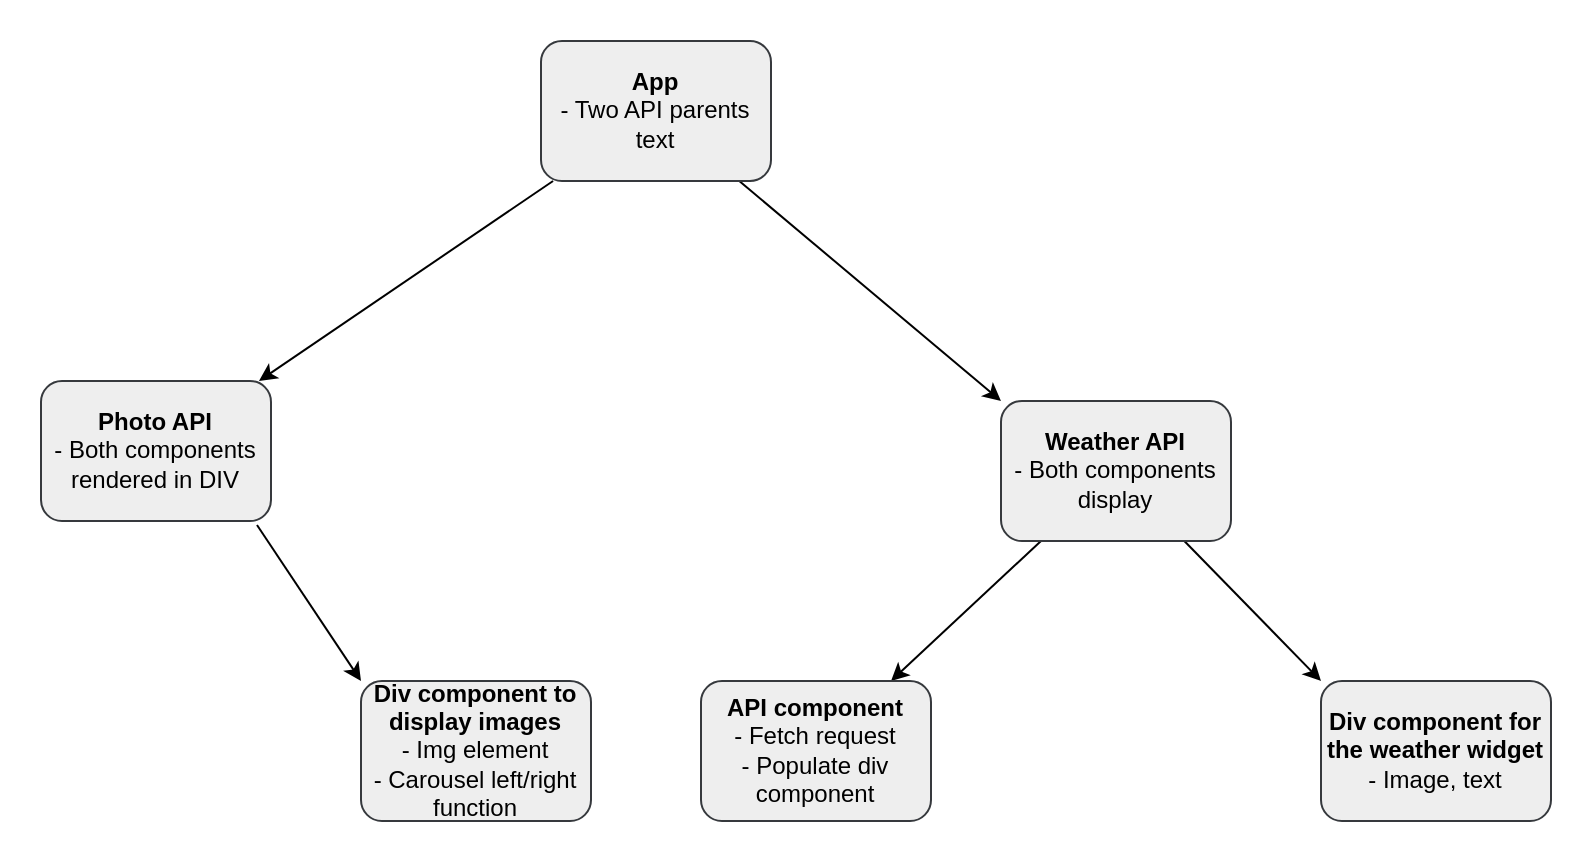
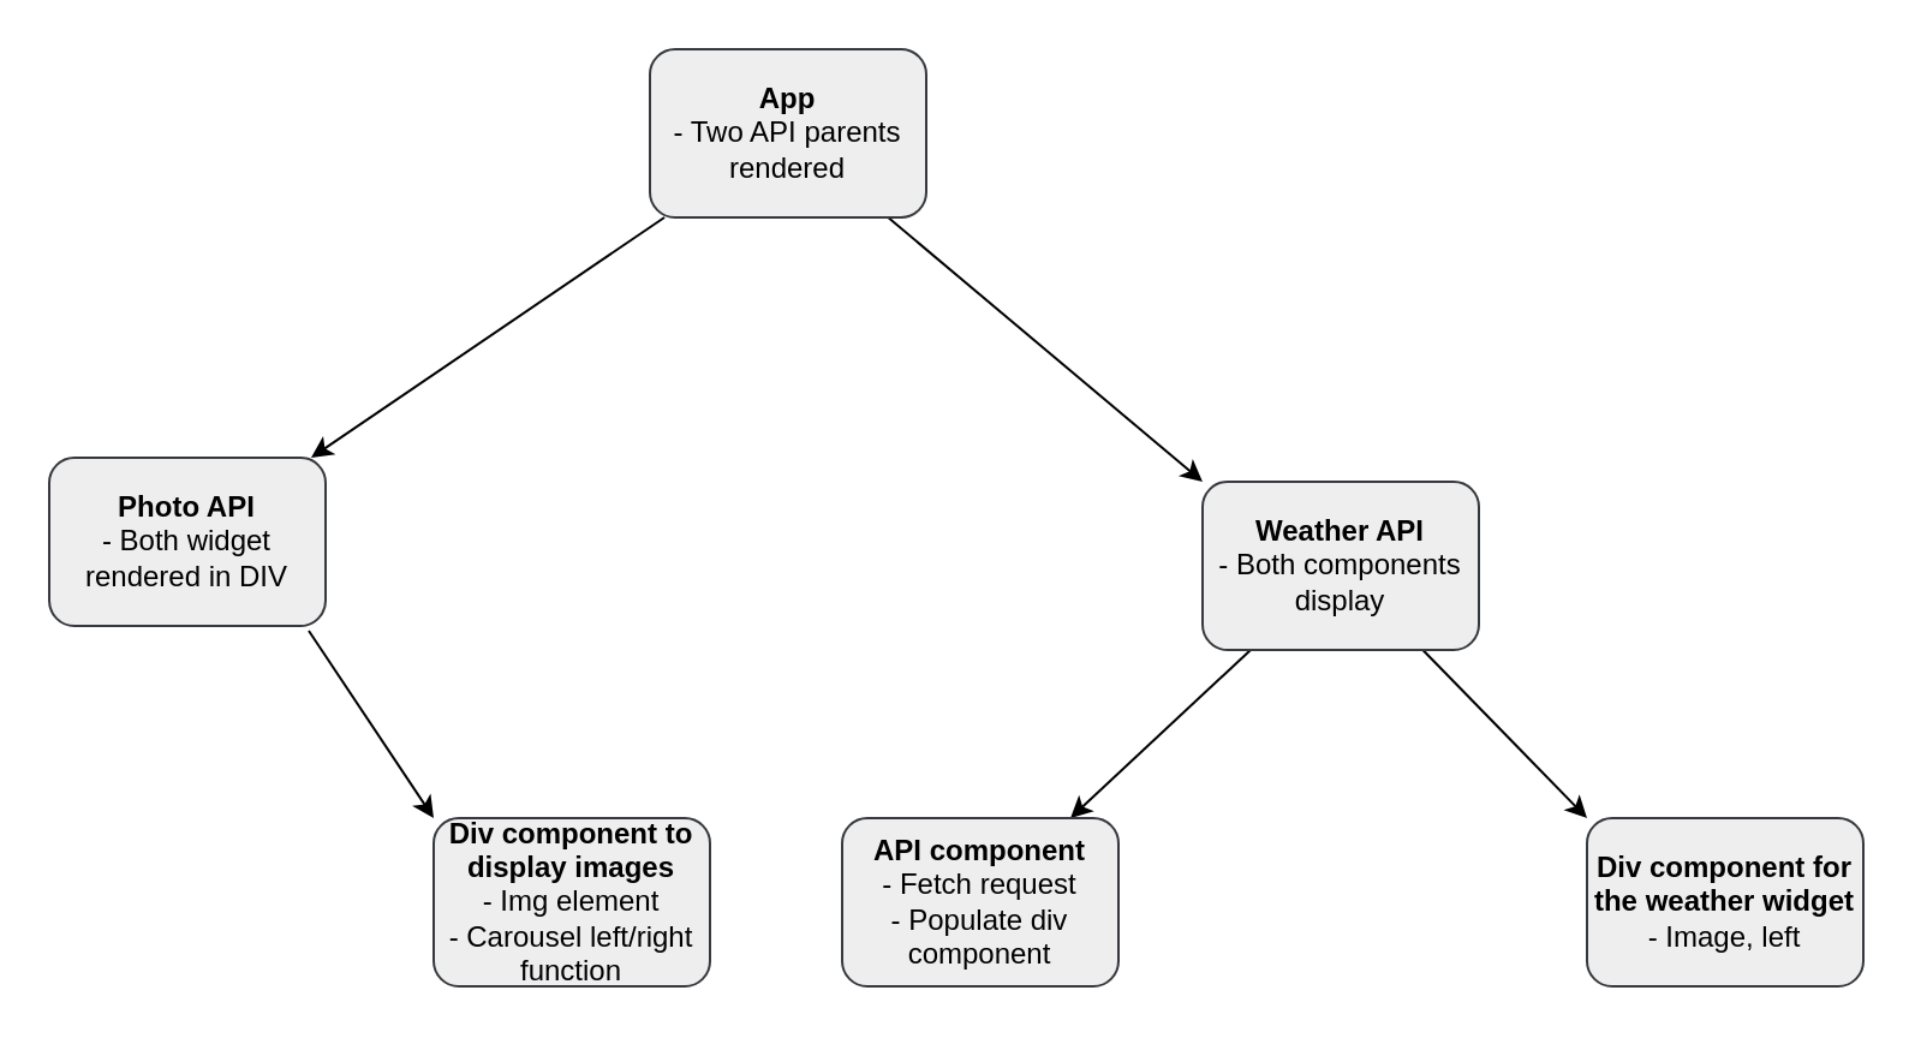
- <mxCell id="4" value="App&lt;br&gt;&lt;span style=&quot;font-weight: normal;&quot;&gt;- Two API parents text&lt;/span&gt;" style="text;strokeColor=#36393d;align=center;fillColor=#eeeeee;html=1;verticalAlign=middle;whiteSpace=wrap;rounded=1;fontColor=#000000;fontStyle=1" vertex="1" parent="1"><mxGeometry x="270" y="20" width="115" height="70" as="geometry" /></mxCell>
+ <mxCell id="4" value="App&lt;br&gt;&lt;span style=&quot;font-weight: normal;&quot;&gt;- Two API parents rendered&lt;/span&gt;" style="text;strokeColor=#36393d;align=center;fillColor=#eeeeee;html=1;verticalAlign=middle;whiteSpace=wrap;rounded=1;fontColor=#000000;fontStyle=1" vertex="1" parent="1"><mxGeometry x="270" y="20" width="115" height="70" as="geometry" /></mxCell>
- <mxCell id="6" value="Photo API&lt;br&gt;&lt;span style=&quot;font-weight: normal;&quot;&gt;- Both components rendered in DIV&lt;/span&gt;" style="text;strokeColor=#36393d;align=center;fillColor=#eeeeee;html=1;verticalAlign=middle;whiteSpace=wrap;rounded=1;fontColor=#000000;fontStyle=1" vertex="1" parent="1"><mxGeometry x="20" y="190" width="115" height="70" as="geometry" /></mxCell>
+ <mxCell id="6" value="Photo API&lt;br&gt;&lt;span style=&quot;font-weight: normal;&quot;&gt;- Both widget rendered in DIV&lt;/span&gt;" style="text;strokeColor=#36393d;align=center;fillColor=#eeeeee;html=1;verticalAlign=middle;whiteSpace=wrap;rounded=1;fontColor=#000000;fontStyle=1" vertex="1" parent="1"><mxGeometry x="20" y="190" width="115" height="70" as="geometry" /></mxCell>
- <mxCell id="12" value="Div component for the weather widget&lt;br&gt;&lt;span style=&quot;font-weight: normal;&quot;&gt;- Image, text&lt;/span&gt;" style="text;strokeColor=#36393d;align=center;fillColor=#eeeeee;html=1;verticalAlign=middle;whiteSpace=wrap;rounded=1;fontColor=#000000;fontStyle=1" vertex="1" parent="1"><mxGeometry x="660" y="340" width="115" height="70" as="geometry" /></mxCell>
+ <mxCell id="12" value="Div component for the weather widget&lt;br&gt;&lt;span style=&quot;font-weight: normal;&quot;&gt;- Image, left&lt;/span&gt;" style="text;strokeColor=#36393d;align=center;fillColor=#eeeeee;html=1;verticalAlign=middle;whiteSpace=wrap;rounded=1;fontColor=#000000;fontStyle=1" vertex="1" parent="1"><mxGeometry x="660" y="340" width="115" height="70" as="geometry" /></mxCell>
